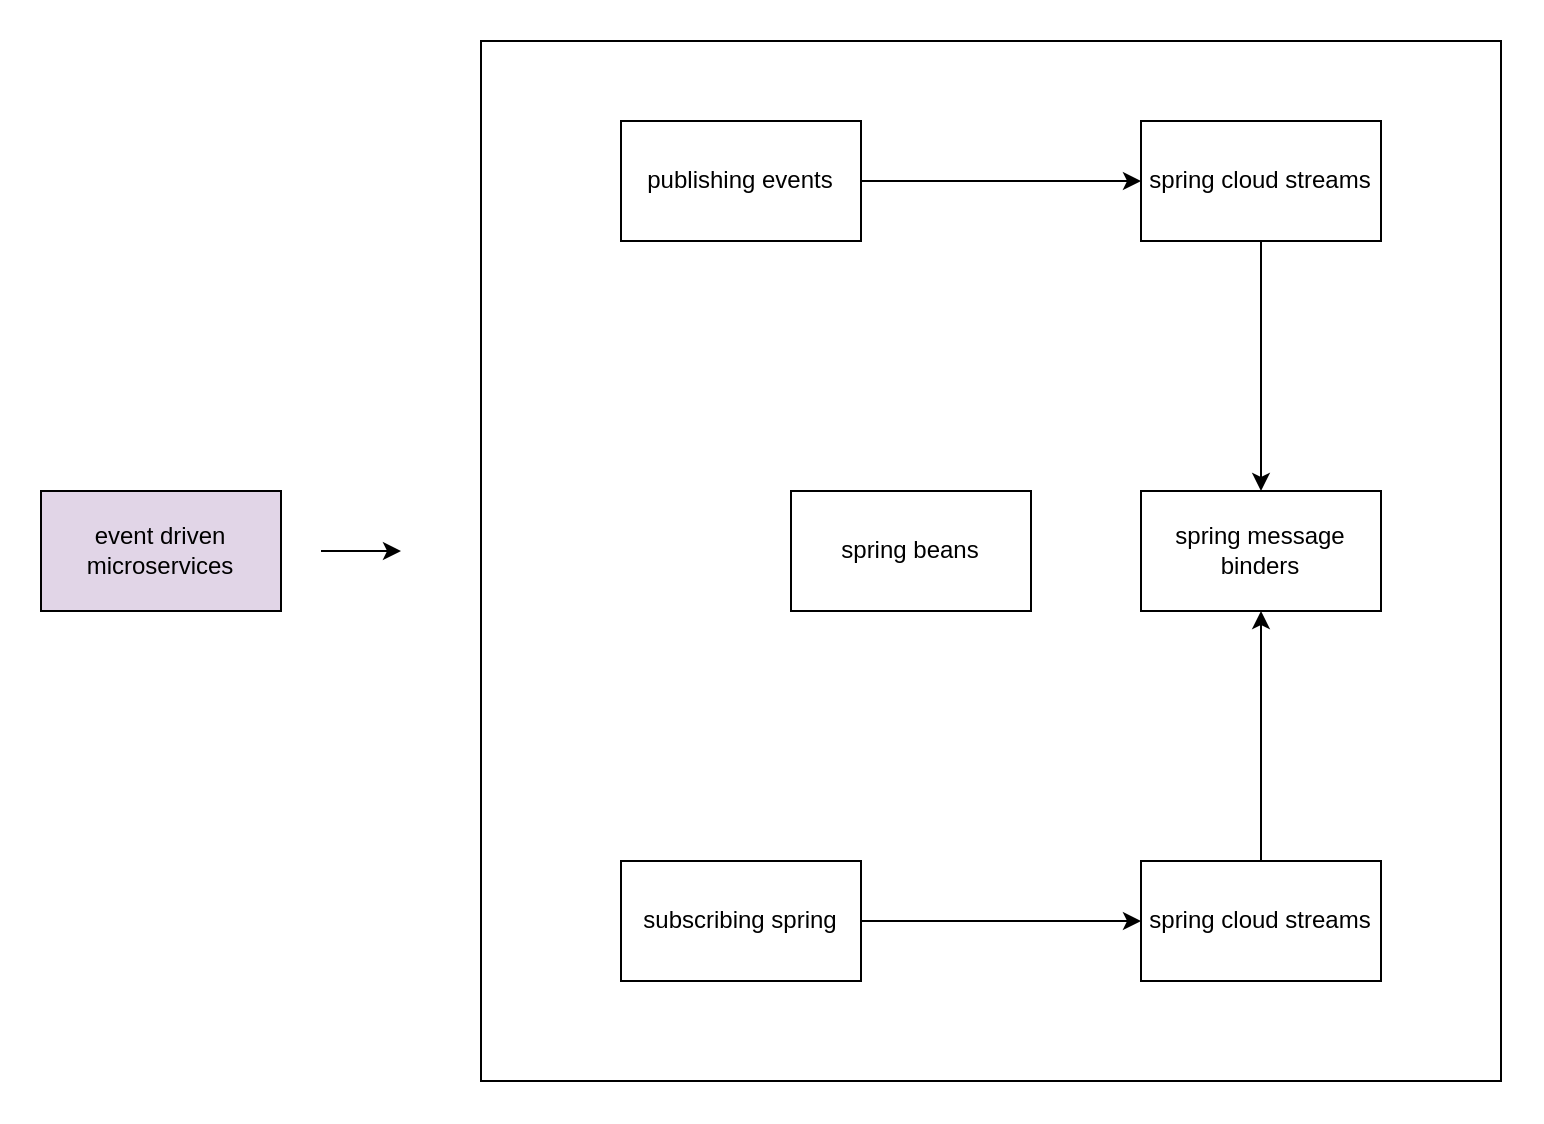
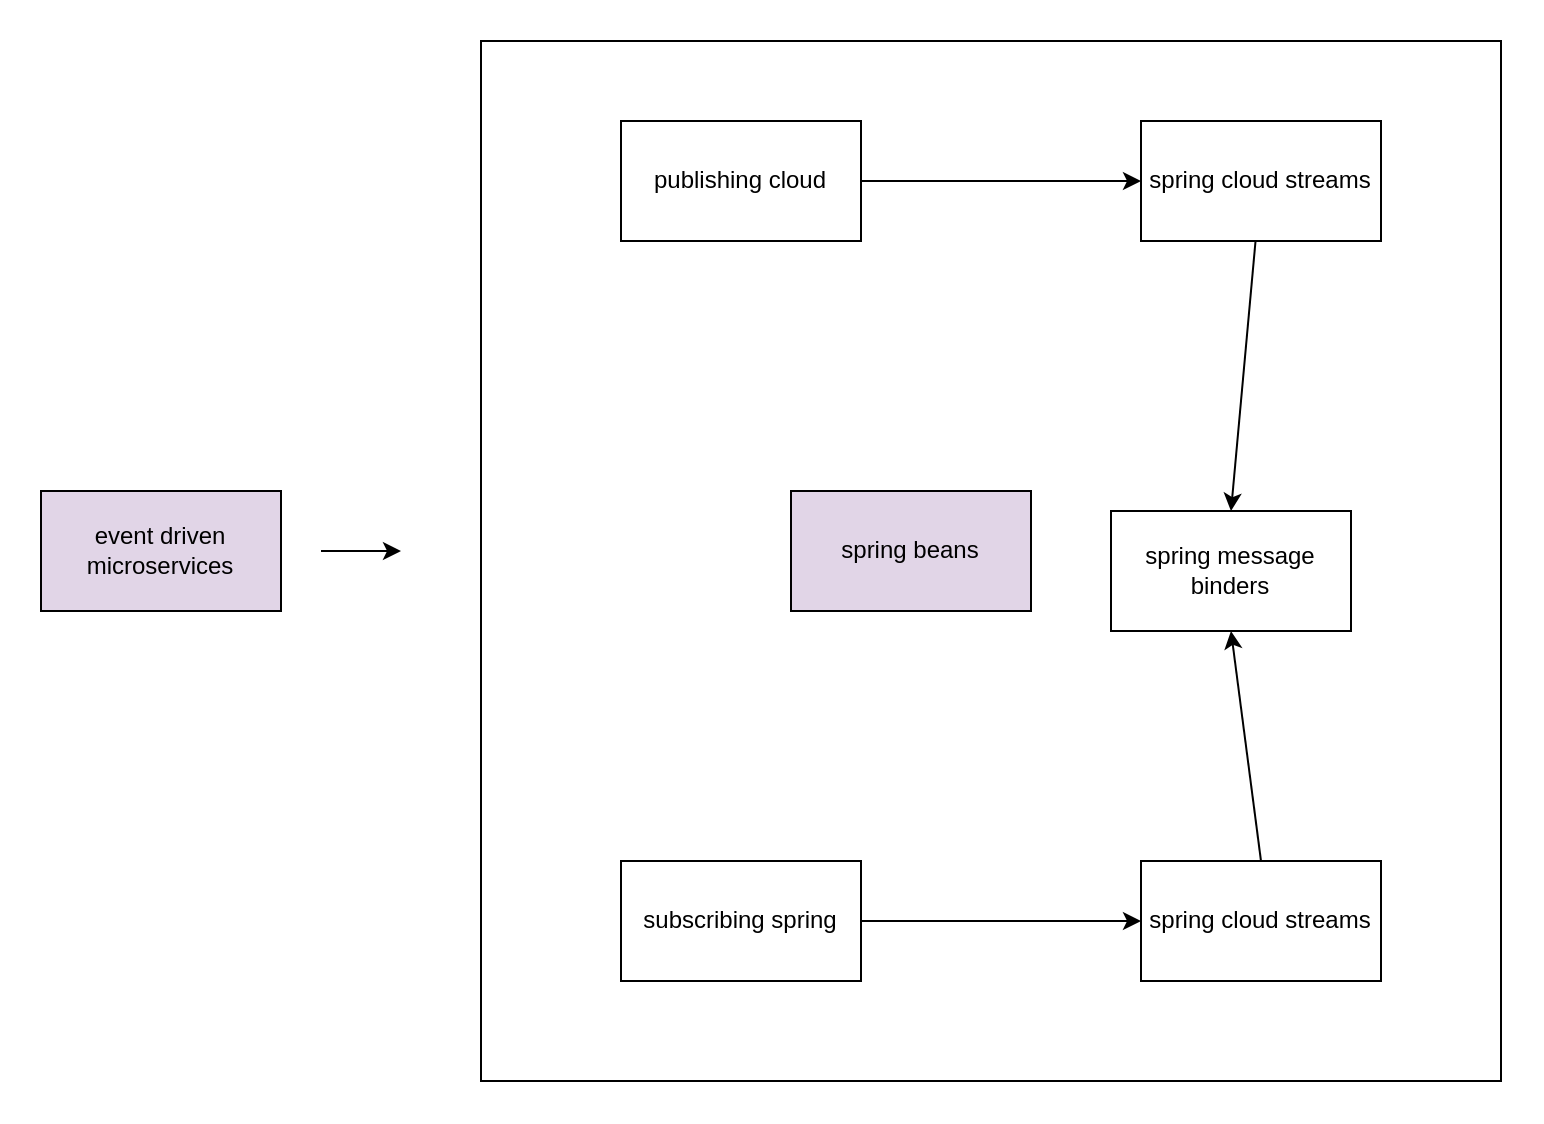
- <mxCell id="4" value="publishing events" style="rounded=0;whiteSpace=wrap;html=1;" vertex="1" parent="1"><mxGeometry x="310" y="60" width="120" height="60" as="geometry" /></mxCell>
+ <mxCell id="4" value="publishing cloud" style="rounded=0;whiteSpace=wrap;html=1;" vertex="1" parent="1"><mxGeometry x="310" y="60" width="120" height="60" as="geometry" /></mxCell>
- <mxCell id="13" value="spring beans" style="rounded=0;whiteSpace=wrap;html=1;" vertex="1" parent="1"><mxGeometry x="395" y="245" width="120" height="60" as="geometry" /></mxCell>
+ <mxCell id="13" value="spring beans" style="rounded=0;whiteSpace=wrap;html=1;fillColor=#e1d5e7;" vertex="1" parent="1"><mxGeometry x="395" y="245" width="120" height="60" as="geometry" /></mxCell>
- <mxCell id="7" value="spring message binders" style="rounded=0;whiteSpace=wrap;html=1;" vertex="1" parent="1"><mxGeometry x="570" y="245" width="120" height="60" as="geometry" /></mxCell>
+ <mxCell id="7" value="spring message binders" style="rounded=0;whiteSpace=wrap;html=1;" vertex="1" parent="1"><mxGeometry x="555" y="255" width="120" height="60" as="geometry" /></mxCell>
